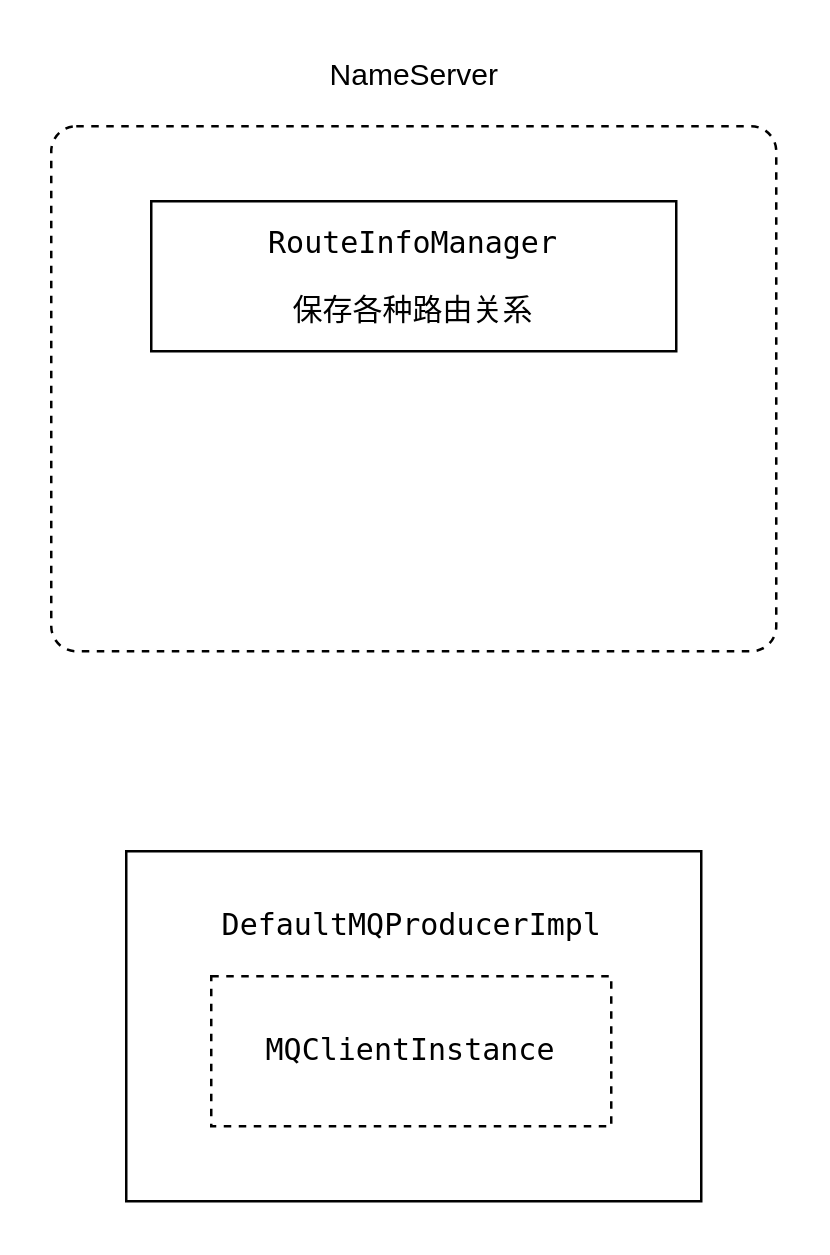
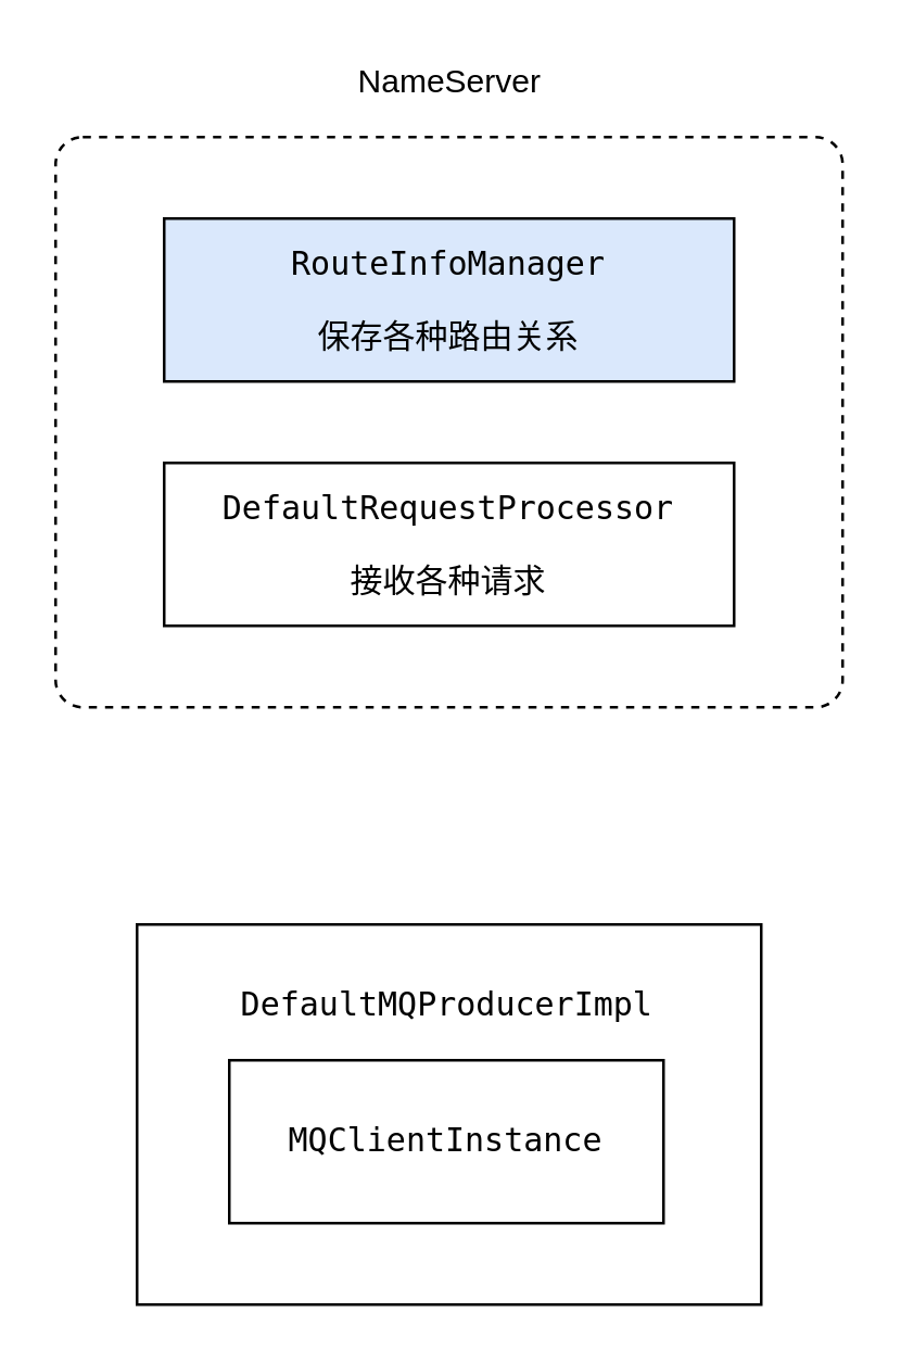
- <mxCell id="5" value="&lt;pre&gt;RouteInfoManager&lt;/pre&gt;&lt;pre&gt;保存各种路由关系&lt;/pre&gt;" style="rounded=0;whiteSpace=wrap;html=1;" vertex="1" parent="1"><mxGeometry x="60" y="80" width="210" height="60" as="geometry" /></mxCell>
+ <mxCell id="5" value="&lt;pre&gt;RouteInfoManager&lt;/pre&gt;&lt;pre&gt;保存各种路由关系&lt;/pre&gt;" style="rounded=0;whiteSpace=wrap;html=1;fillColor=#dae8fc;" vertex="1" parent="1"><mxGeometry x="60" y="80" width="210" height="60" as="geometry" /></mxCell>
+ <mxCell id="4" value="&lt;pre&gt;DefaultRequestProcessor&lt;/pre&gt;&lt;pre&gt;接收各种请求&lt;/pre&gt;" style="rounded=0;whiteSpace=wrap;html=1;" vertex="1" parent="1"><mxGeometry x="60" y="170" width="210" height="60" as="geometry" /></mxCell>
- <mxCell id="7" value="&lt;pre&gt;MQClientInstance&lt;/pre&gt;" style="rounded=0;whiteSpace=wrap;html=1;dashed=1;" vertex="1" parent="1"><mxGeometry x="84" y="390" width="160" height="60" as="geometry" /></mxCell>
+ <mxCell id="7" value="&lt;pre&gt;MQClientInstance&lt;/pre&gt;" style="rounded=0;whiteSpace=wrap;html=1;" vertex="1" parent="1"><mxGeometry x="84" y="390" width="160" height="60" as="geometry" /></mxCell>
